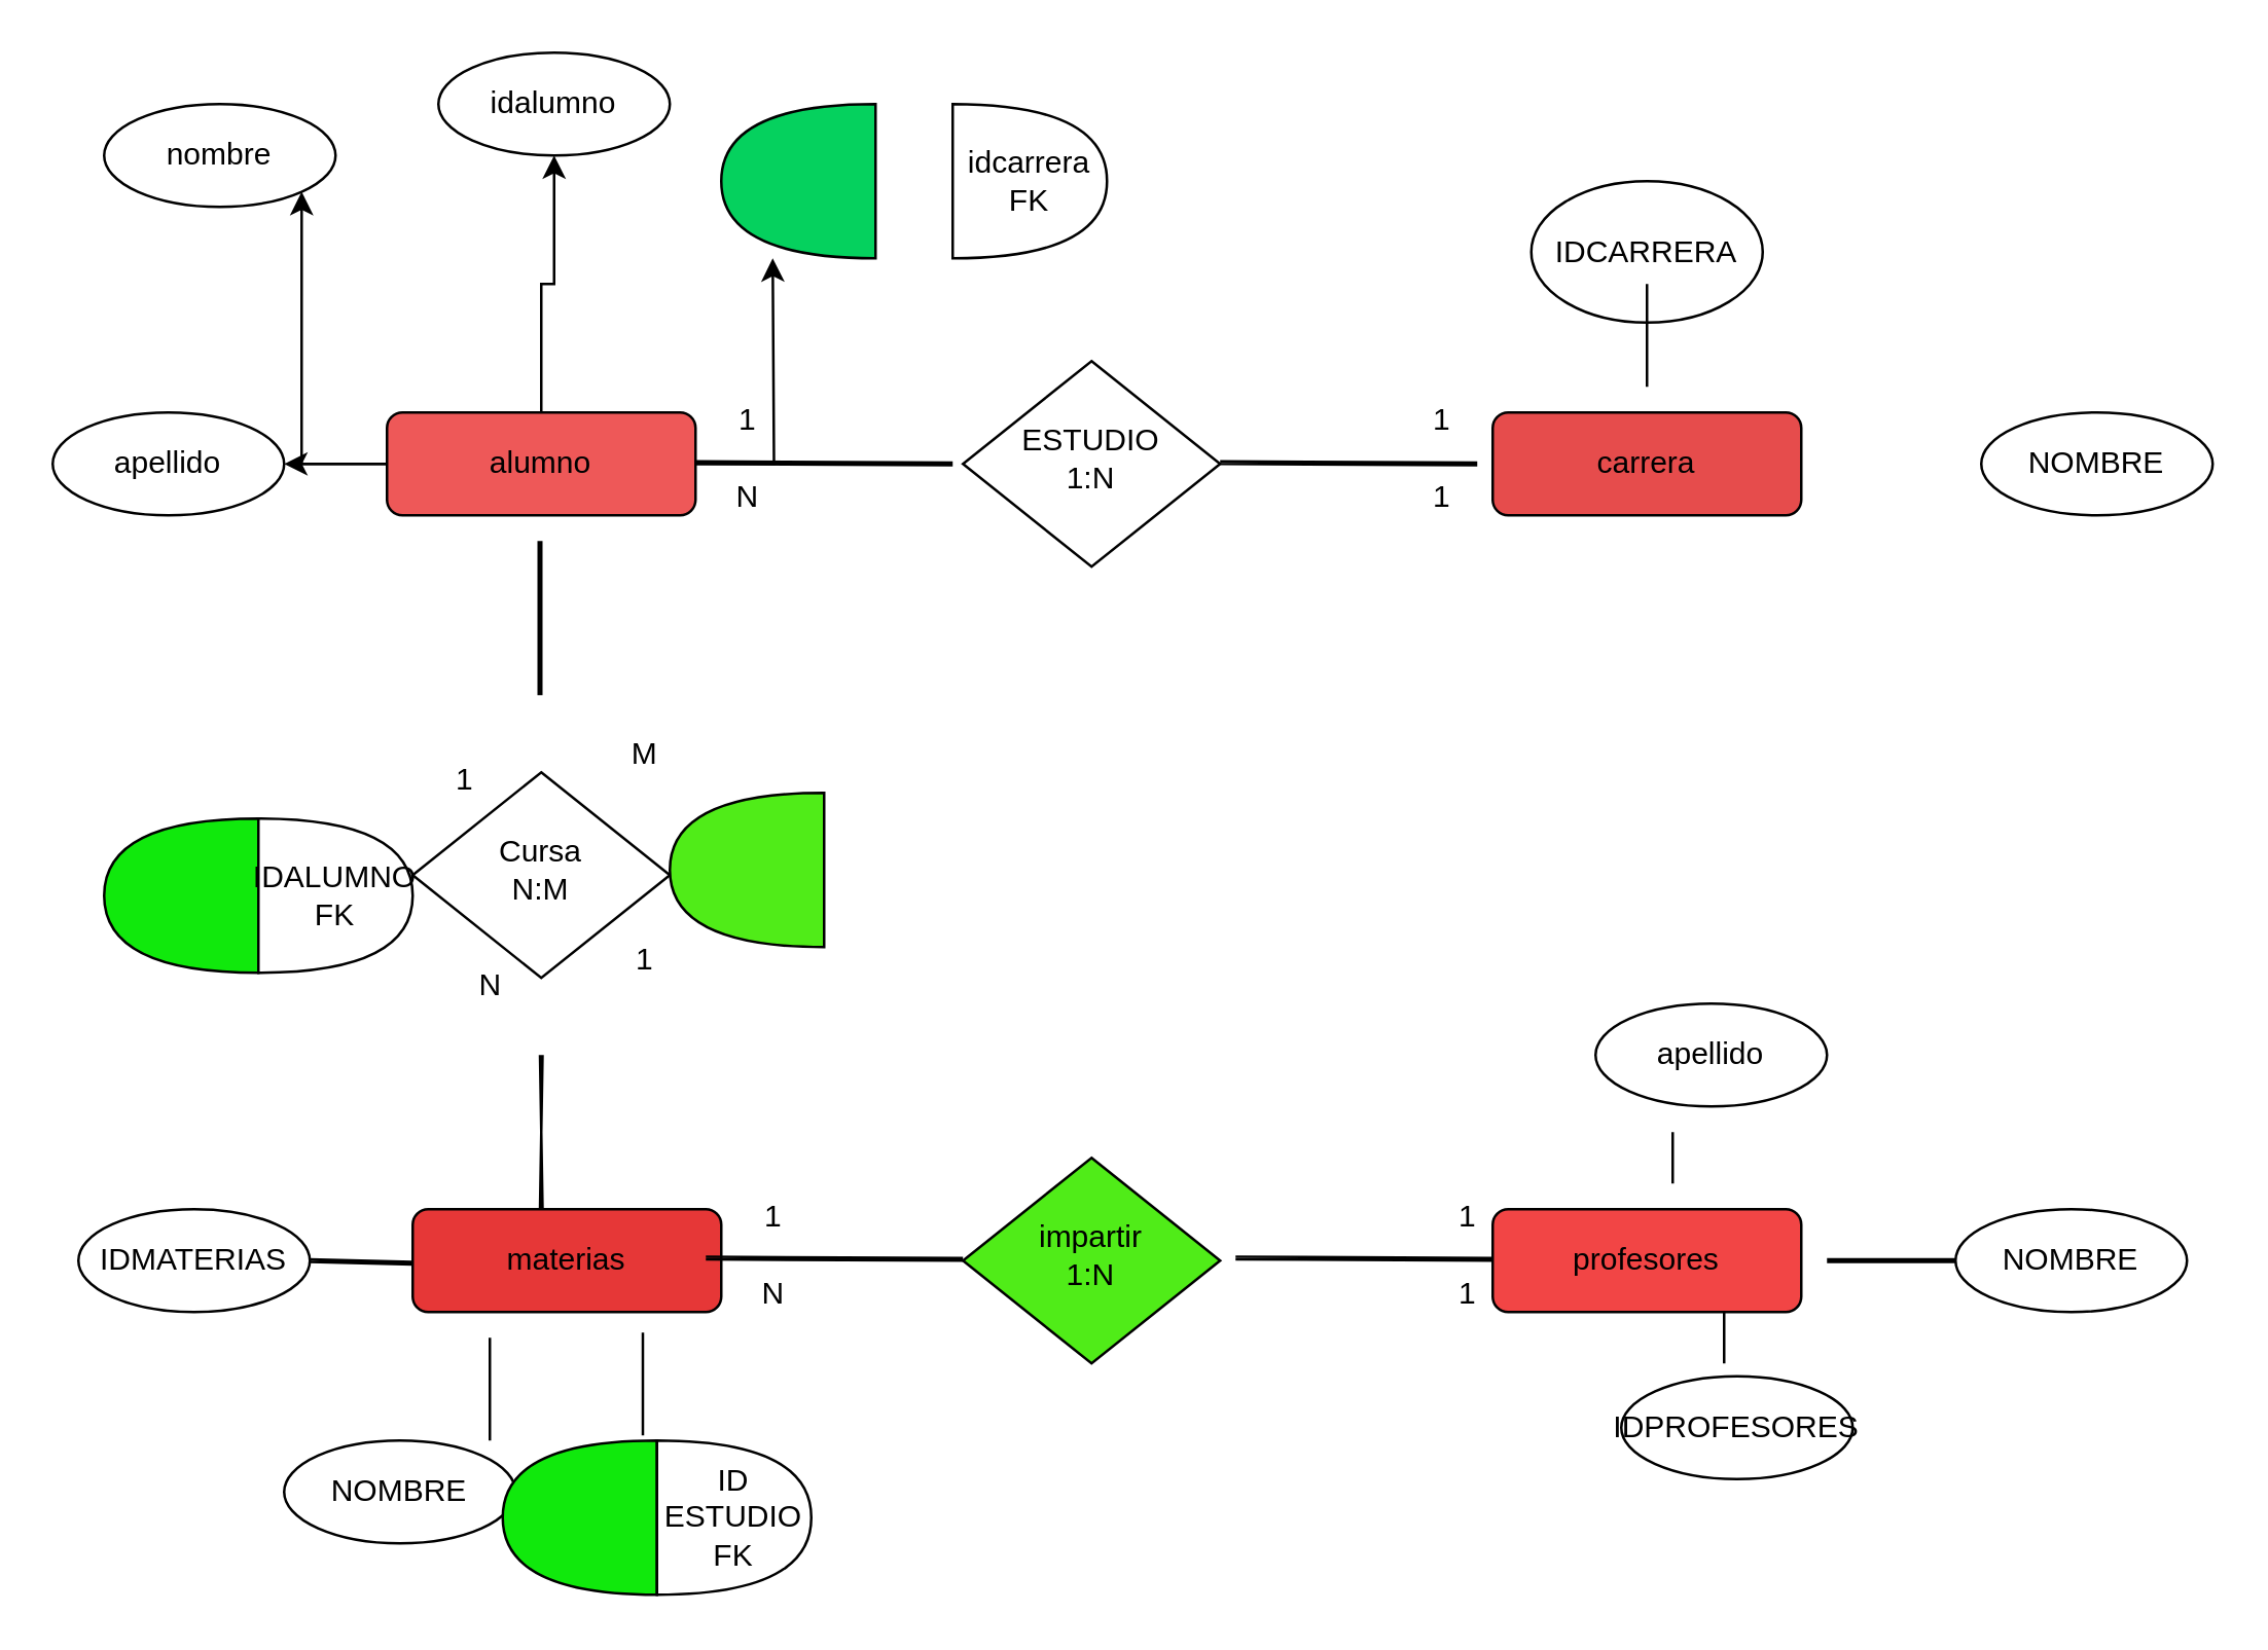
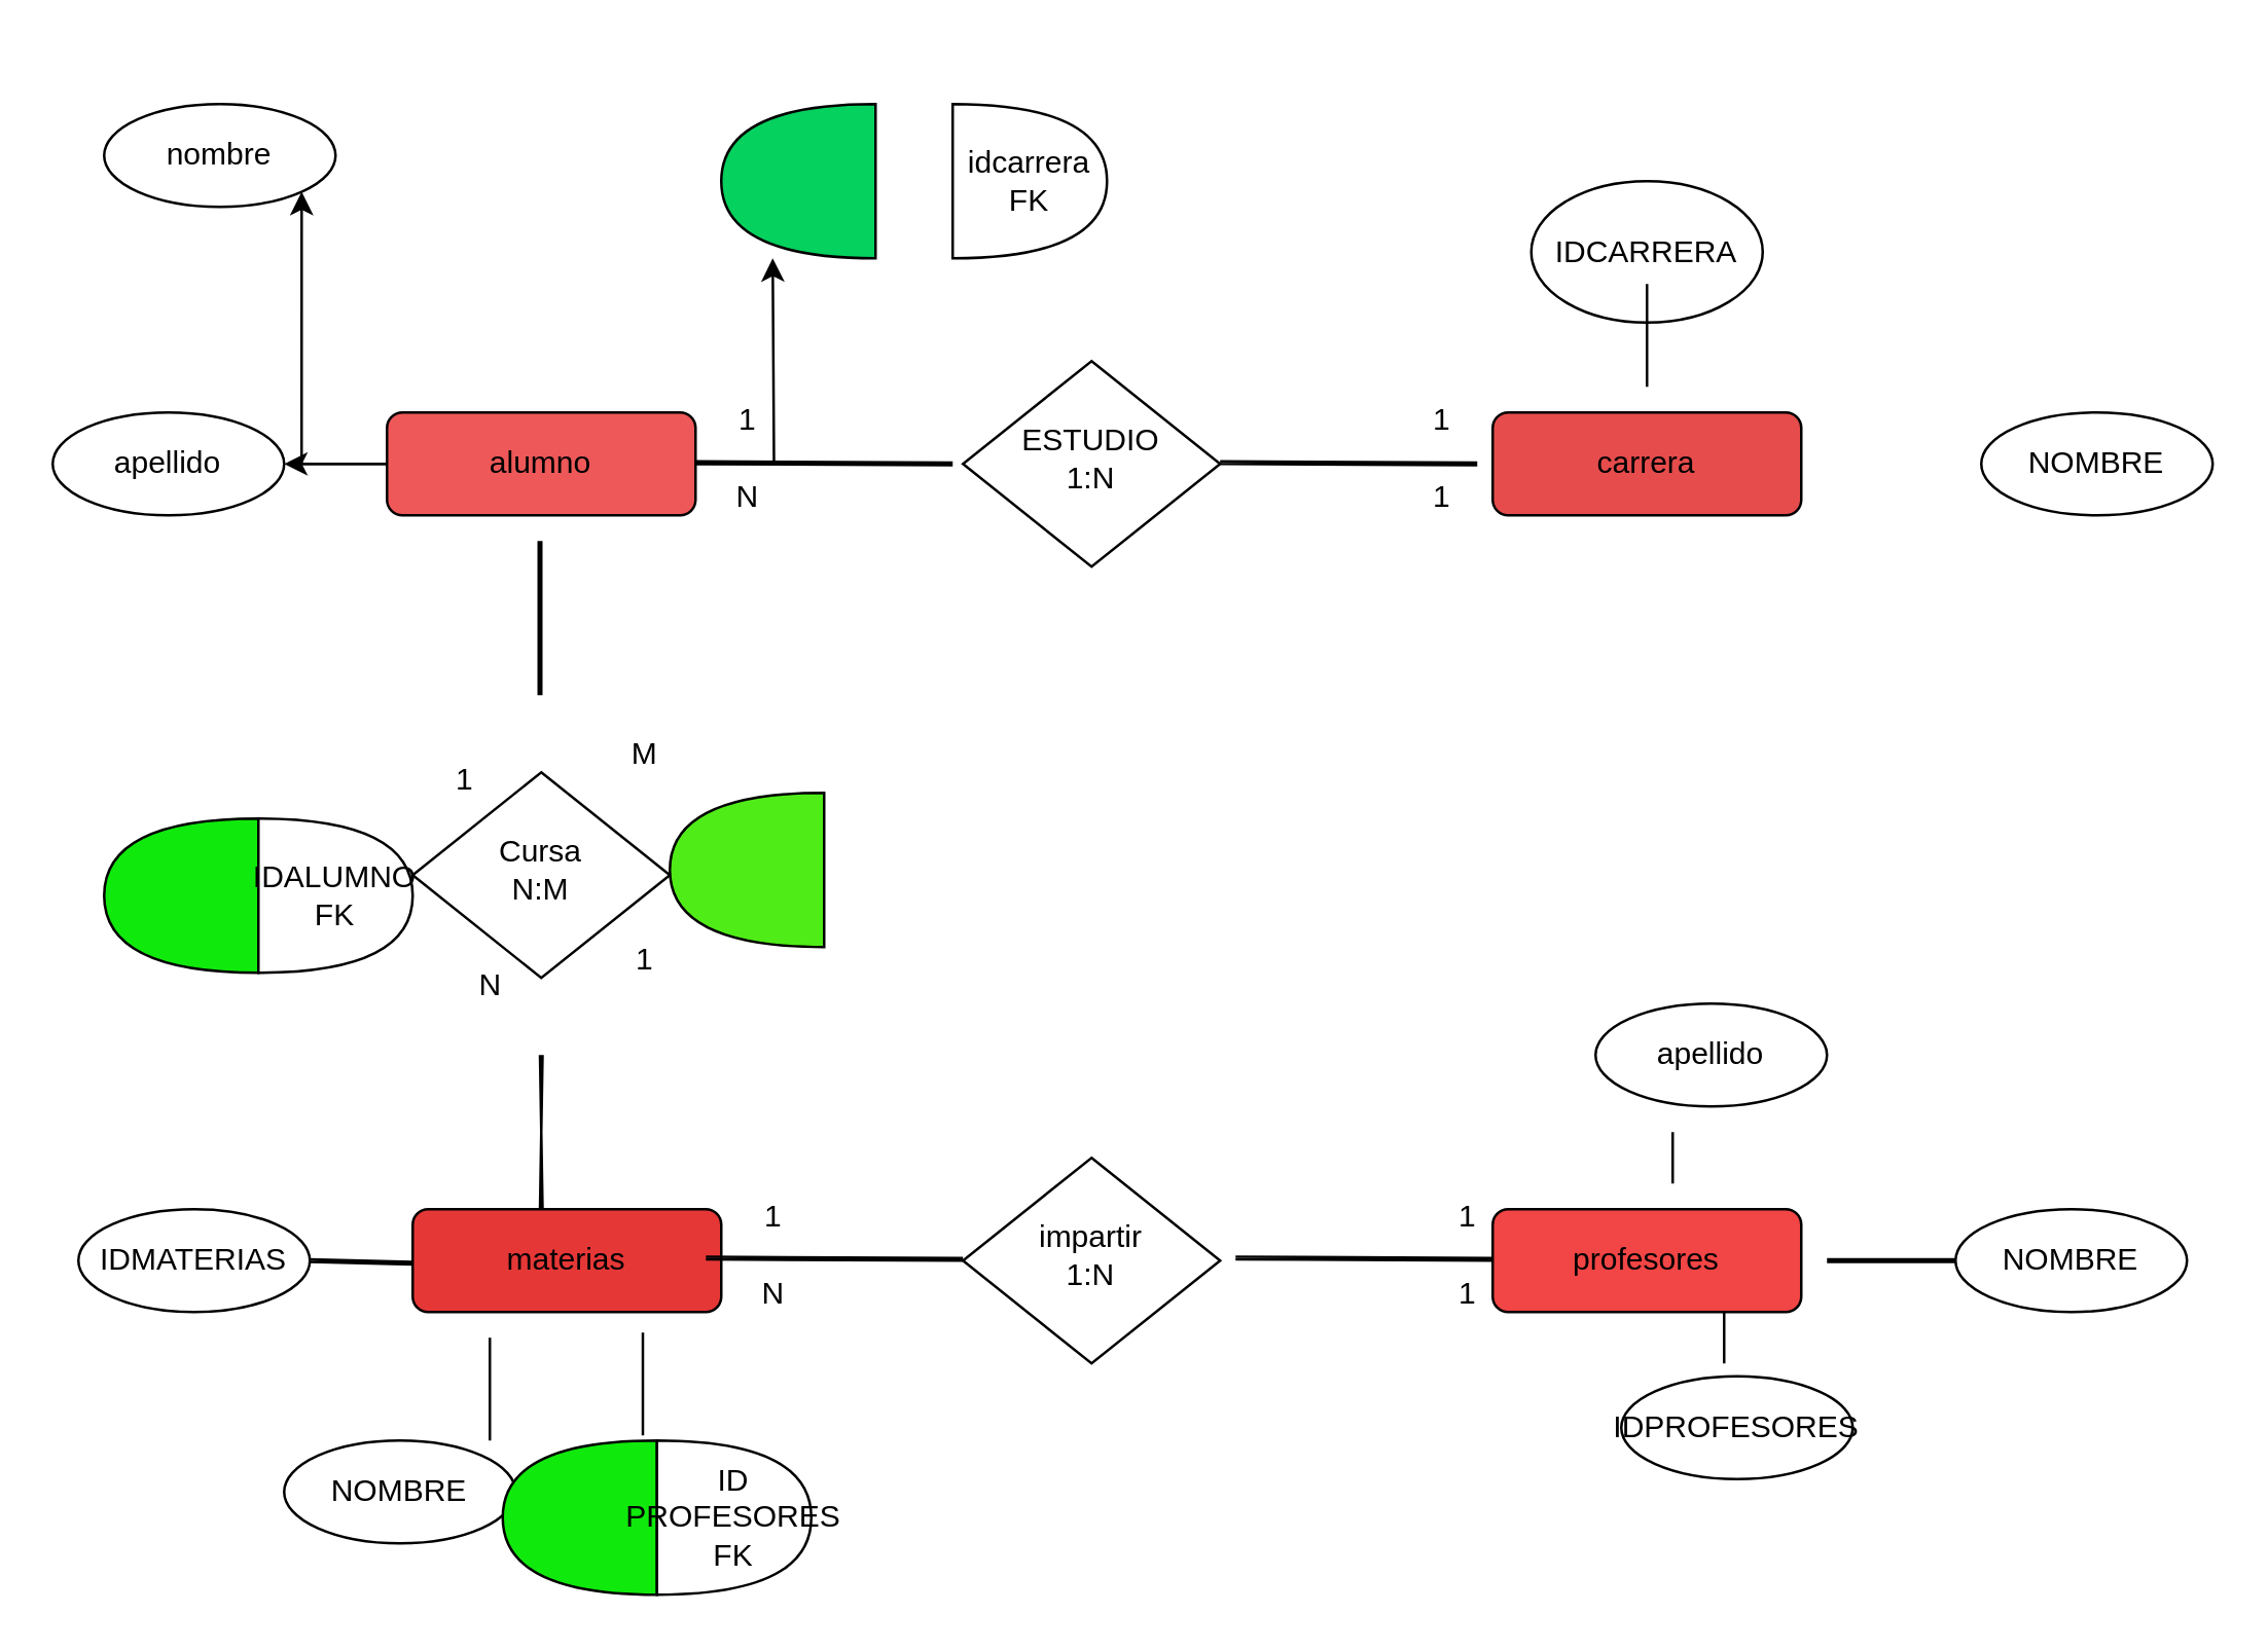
- <mxCell id="19" value="&lt;font style=&quot;vertical-align: inherit;&quot;&gt;&lt;font style=&quot;vertical-align: inherit;&quot;&gt;idalumno&lt;/font&gt;&lt;/font&gt;" style="ellipse;whiteSpace=wrap;html=1;rounded=1;glass=0;strokeWidth=1;shadow=0;" vertex="1" parent="1"><mxGeometry x="170" y="20" width="90" height="40" as="geometry" /></mxCell>
- <mxCell id="2" value="" style="edgeStyle=orthogonalEdgeStyle;rounded=0;orthogonalLoop=1;jettySize=auto;html=1;" edge="1" parent="1" source="6" target="19"><mxGeometry relative="1" as="geometry" /></mxCell>
- <mxCell id="12" value="&lt;font style=&quot;vertical-align: inherit;&quot;&gt;&lt;font style=&quot;vertical-align: inherit;&quot;&gt;&lt;font style=&quot;vertical-align: inherit;&quot;&gt;&lt;font style=&quot;vertical-align: inherit;&quot;&gt;impartir&lt;br&gt;1:N&lt;br&gt;&lt;/font&gt;&lt;/font&gt;&lt;/font&gt;&lt;/font&gt;" style="rhombus;whiteSpace=wrap;html=1;shadow=0;fontFamily=Helvetica;fontSize=12;align=center;strokeWidth=1;spacing=6;spacingTop=-4;fillColor=#50ec18;" vertex="1" parent="1"><mxGeometry x="374" y="450" width="100" height="80" as="geometry" /></mxCell>
+ <mxCell id="12" value="&lt;font style=&quot;vertical-align: inherit;&quot;&gt;&lt;font style=&quot;vertical-align: inherit;&quot;&gt;&lt;font style=&quot;vertical-align: inherit;&quot;&gt;&lt;font style=&quot;vertical-align: inherit;&quot;&gt;impartir&lt;br&gt;1:N&lt;br&gt;&lt;/font&gt;&lt;/font&gt;&lt;/font&gt;&lt;/font&gt;" style="rhombus;whiteSpace=wrap;html=1;shadow=0;fontFamily=Helvetica;fontSize=12;align=center;strokeWidth=1;spacing=6;spacingTop=-4;" vertex="1" parent="1"><mxGeometry x="374" y="450" width="100" height="80" as="geometry" /></mxCell>
- <mxCell id="54" value="&lt;font style=&quot;vertical-align: inherit;&quot;&gt;&lt;font style=&quot;vertical-align: inherit;&quot;&gt;ID ESTUDIO FK&lt;/font&gt;&lt;/font&gt;" style="shape=or;whiteSpace=wrap;html=1;" vertex="1" parent="1"><mxGeometry x="255" y="560" width="60" height="60" as="geometry" /></mxCell>
+ <mxCell id="54" value="&lt;font style=&quot;vertical-align: inherit;&quot;&gt;&lt;font style=&quot;vertical-align: inherit;&quot;&gt;ID PROFESORES FK&lt;/font&gt;&lt;/font&gt;" style="shape=or;whiteSpace=wrap;html=1;" vertex="1" parent="1"><mxGeometry x="255" y="560" width="60" height="60" as="geometry" /></mxCell>
